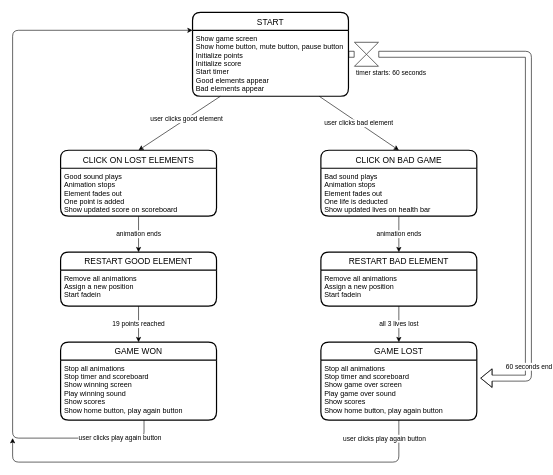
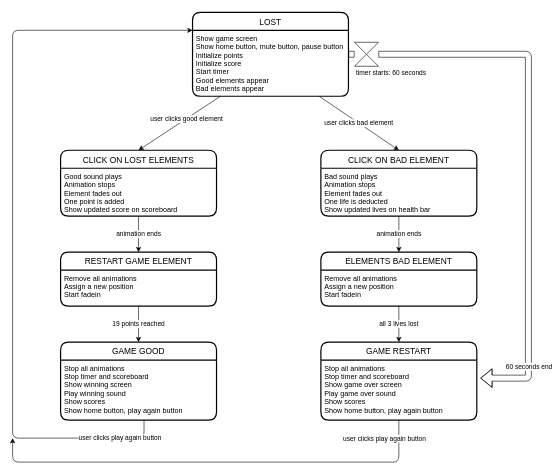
- <mxCell id="5" value="START" style="swimlane;childLayout=stackLayout;horizontal=1;startSize=30;horizontalStack=0;rounded=1;fontSize=14;fontStyle=0;strokeWidth=2;resizeParent=0;resizeLast=1;shadow=0;dashed=0;align=center;" vertex="1" parent="1"><mxGeometry x="320" y="20" width="260" height="140" as="geometry" /></mxCell>
+ <mxCell id="5" value="LOST" style="swimlane;childLayout=stackLayout;horizontal=1;startSize=30;horizontalStack=0;rounded=1;fontSize=14;fontStyle=0;strokeWidth=2;resizeParent=0;resizeLast=1;shadow=0;dashed=0;align=center;" vertex="1" parent="1"><mxGeometry x="320" y="20" width="260" height="140" as="geometry" /></mxCell>
- <mxCell id="9" value="CLICK ON BAD GAME" style="swimlane;childLayout=stackLayout;horizontal=1;startSize=30;horizontalStack=0;rounded=1;fontSize=14;fontStyle=0;strokeWidth=2;resizeParent=0;resizeLast=1;shadow=0;dashed=0;align=center;" vertex="1" parent="1"><mxGeometry x="534" y="250" width="260" height="110" as="geometry" /></mxCell>
+ <mxCell id="9" value="CLICK ON BAD ELEMENT" style="swimlane;childLayout=stackLayout;horizontal=1;startSize=30;horizontalStack=0;rounded=1;fontSize=14;fontStyle=0;strokeWidth=2;resizeParent=0;resizeLast=1;shadow=0;dashed=0;align=center;" vertex="1" parent="1"><mxGeometry x="534" y="250" width="260" height="110" as="geometry" /></mxCell>
- <mxCell id="11" value="RESTART GOOD ELEMENT" style="swimlane;childLayout=stackLayout;horizontal=1;startSize=30;horizontalStack=0;rounded=1;fontSize=14;fontStyle=0;strokeWidth=2;resizeParent=0;resizeLast=1;shadow=0;dashed=0;align=center;" vertex="1" parent="1"><mxGeometry x="100" y="420" width="260" height="90" as="geometry" /></mxCell>
+ <mxCell id="11" value="RESTART GAME ELEMENT" style="swimlane;childLayout=stackLayout;horizontal=1;startSize=30;horizontalStack=0;rounded=1;fontSize=14;fontStyle=0;strokeWidth=2;resizeParent=0;resizeLast=1;shadow=0;dashed=0;align=center;" vertex="1" parent="1"><mxGeometry x="100" y="420" width="260" height="90" as="geometry" /></mxCell>
- <mxCell id="13" value="RESTART BAD ELEMENT" style="swimlane;childLayout=stackLayout;horizontal=1;startSize=30;horizontalStack=0;rounded=1;fontSize=14;fontStyle=0;strokeWidth=2;resizeParent=0;resizeLast=1;shadow=0;dashed=0;align=center;" vertex="1" parent="1"><mxGeometry x="534" y="420" width="260" height="90" as="geometry" /></mxCell>
+ <mxCell id="13" value="ELEMENTS BAD ELEMENT" style="swimlane;childLayout=stackLayout;horizontal=1;startSize=30;horizontalStack=0;rounded=1;fontSize=14;fontStyle=0;strokeWidth=2;resizeParent=0;resizeLast=1;shadow=0;dashed=0;align=center;" vertex="1" parent="1"><mxGeometry x="534" y="420" width="260" height="90" as="geometry" /></mxCell>
- <mxCell id="15" value="GAME WON" style="swimlane;childLayout=stackLayout;horizontal=1;startSize=30;horizontalStack=0;rounded=1;fontSize=14;fontStyle=0;strokeWidth=2;resizeParent=0;resizeLast=1;shadow=0;dashed=0;align=center;" vertex="1" parent="1"><mxGeometry x="100" y="570" width="260" height="130" as="geometry" /></mxCell>
+ <mxCell id="15" value="GAME GOOD" style="swimlane;childLayout=stackLayout;horizontal=1;startSize=30;horizontalStack=0;rounded=1;fontSize=14;fontStyle=0;strokeWidth=2;resizeParent=0;resizeLast=1;shadow=0;dashed=0;align=center;" vertex="1" parent="1"><mxGeometry x="100" y="570" width="260" height="130" as="geometry" /></mxCell>
- <mxCell id="17" value="GAME LOST" style="swimlane;childLayout=stackLayout;horizontal=1;startSize=30;horizontalStack=0;rounded=1;fontSize=14;fontStyle=0;strokeWidth=2;resizeParent=0;resizeLast=1;shadow=0;dashed=0;align=center;" vertex="1" parent="1"><mxGeometry x="534" y="570" width="260" height="130" as="geometry" /></mxCell>
+ <mxCell id="17" value="GAME RESTART" style="swimlane;childLayout=stackLayout;horizontal=1;startSize=30;horizontalStack=0;rounded=1;fontSize=14;fontStyle=0;strokeWidth=2;resizeParent=0;resizeLast=1;shadow=0;dashed=0;align=center;" vertex="1" parent="1"><mxGeometry x="534" y="570" width="260" height="130" as="geometry" /></mxCell>
